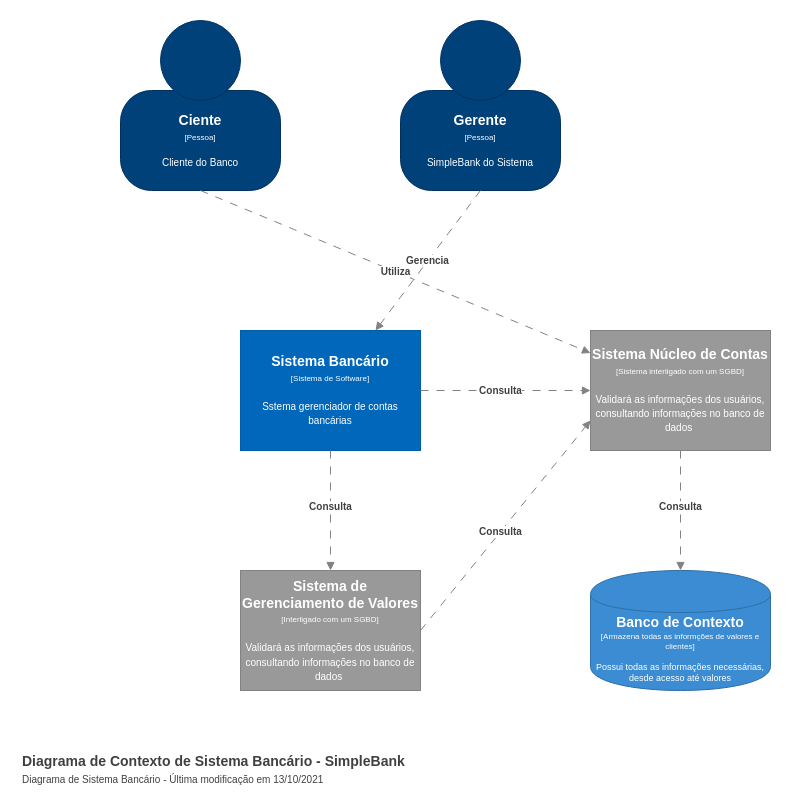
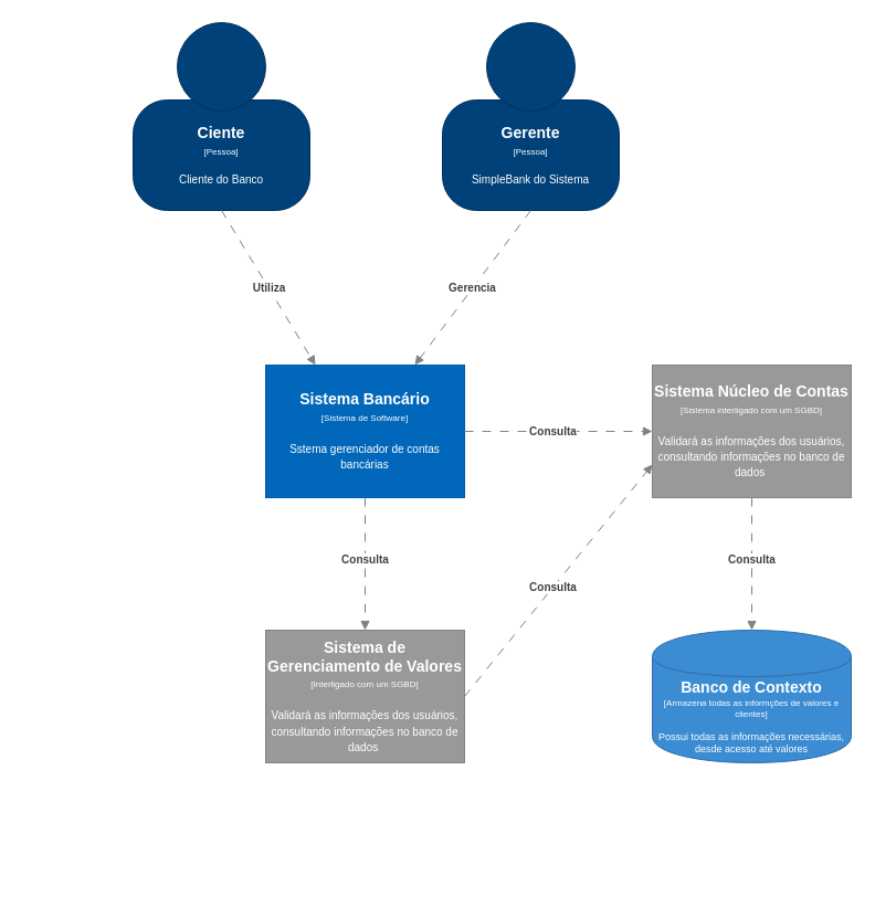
- <mxCell id="11" value="&lt;b&gt;Utiliza&lt;/b&gt;" style="endArrow=block;html=1;fontSize=10;fontColor=#404040;strokeWidth=1;endFill=1;dashed=1;dashPattern=8 8;strokeColor=#828282;elbow=vertical;exitX=0.5;exitY=1;exitDx=0;exitDy=0;" edge="1" parent="1" source="3" target="6"><mxGeometry width="50" height="50" relative="1" as="geometry"><mxPoint x="480" y="480" as="sourcePoint" /><mxPoint x="680" y="480" as="targetPoint" /></mxGeometry></mxCell>
+ <mxCell id="11" value="&lt;b&gt;Utiliza&lt;/b&gt;" style="endArrow=block;html=1;fontSize=10;fontColor=#404040;strokeWidth=1;endFill=1;dashed=1;dashPattern=8 8;strokeColor=#828282;elbow=vertical;exitX=0.5;exitY=1;exitDx=0;exitDy=0;entryX=0.25;entryY=0;entryDx=0;entryDy=0;" edge="1" parent="1" source="3" target="7"><mxGeometry width="50" height="50" relative="1" as="geometry"><mxPoint x="480" y="480" as="sourcePoint" /><mxPoint x="680" y="480" as="targetPoint" /></mxGeometry></mxCell>
- <mxCell id="5" value="&lt;font style=&quot;vertical-align: inherit&quot;&gt;&lt;font style=&quot;vertical-align: inherit&quot;&gt;&lt;font style=&quot;vertical-align: inherit&quot;&gt;&lt;font style=&quot;vertical-align: inherit&quot;&gt;&lt;font style=&quot;vertical-align: inherit&quot;&gt;&lt;font style=&quot;vertical-align: inherit&quot;&gt;&lt;font style=&quot;vertical-align: inherit&quot;&gt;&lt;font style=&quot;vertical-align: inherit&quot;&gt;&lt;font style=&quot;vertical-align: inherit&quot;&gt;&lt;font style=&quot;vertical-align: inherit&quot;&gt;Diagrama de Contexto de Sistema Bancário - SimpleBank &lt;/font&gt;&lt;/font&gt;&lt;/font&gt;&lt;/font&gt;&lt;/font&gt;&lt;/font&gt;&lt;/font&gt;&lt;/font&gt;&lt;/font&gt;&lt;/font&gt;&lt;br style=&quot;font-size: 10px&quot;&gt;&lt;font size=&quot;1&quot;&gt;&lt;span style=&quot;font-weight: 400&quot;&gt;&lt;font style=&quot;vertical-align: inherit&quot;&gt;&lt;font style=&quot;vertical-align: inherit&quot;&gt;&lt;font style=&quot;vertical-align: inherit&quot;&gt;&lt;font style=&quot;vertical-align: inherit&quot;&gt;&lt;font style=&quot;vertical-align: inherit&quot;&gt;&lt;font style=&quot;vertical-align: inherit&quot;&gt;&lt;font style=&quot;vertical-align: inherit&quot;&gt;&lt;font style=&quot;vertical-align: inherit&quot;&gt;&lt;font style=&quot;vertical-align: inherit&quot;&gt;&lt;font style=&quot;vertical-align: inherit&quot;&gt;Diagrama de Sistema Bancário - Última modificação em 13/10/2021&amp;nbsp;&lt;/font&gt;&lt;/font&gt;&lt;/font&gt;&lt;/font&gt;&lt;/font&gt;&lt;/font&gt;&lt;/font&gt;&lt;/font&gt;&lt;/font&gt;&lt;/font&gt;&lt;/span&gt;&lt;/font&gt;" style="text;html=1;resizable=0;points=[];autosize=1;align=left;verticalAlign=top;spacingTop=-4;fontSize=14;fontColor=#404040;fontStyle=1" parent="1" vertex="1"><mxGeometry x="20" y="750" width="400" height="40" as="geometry" /></mxCell>
